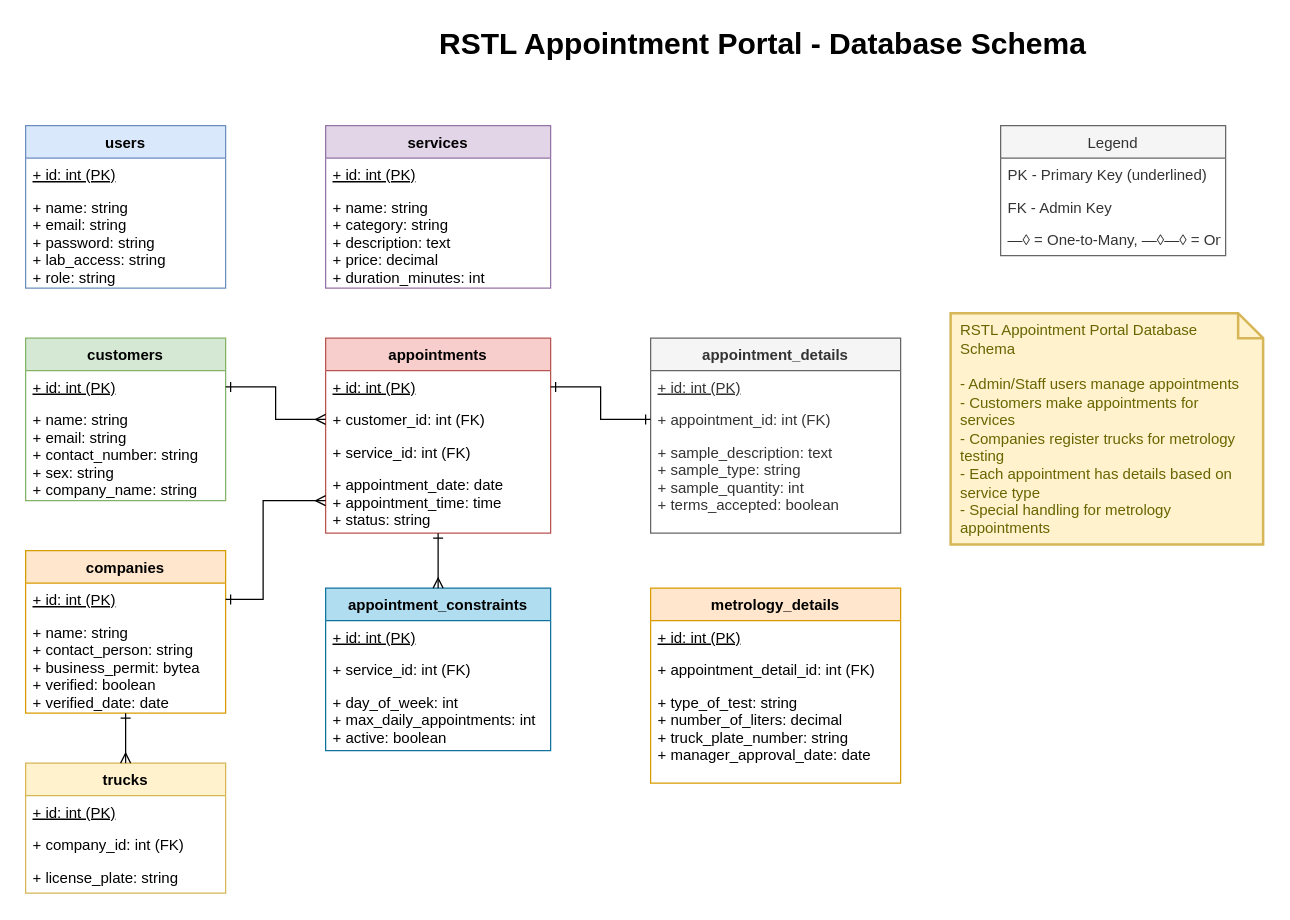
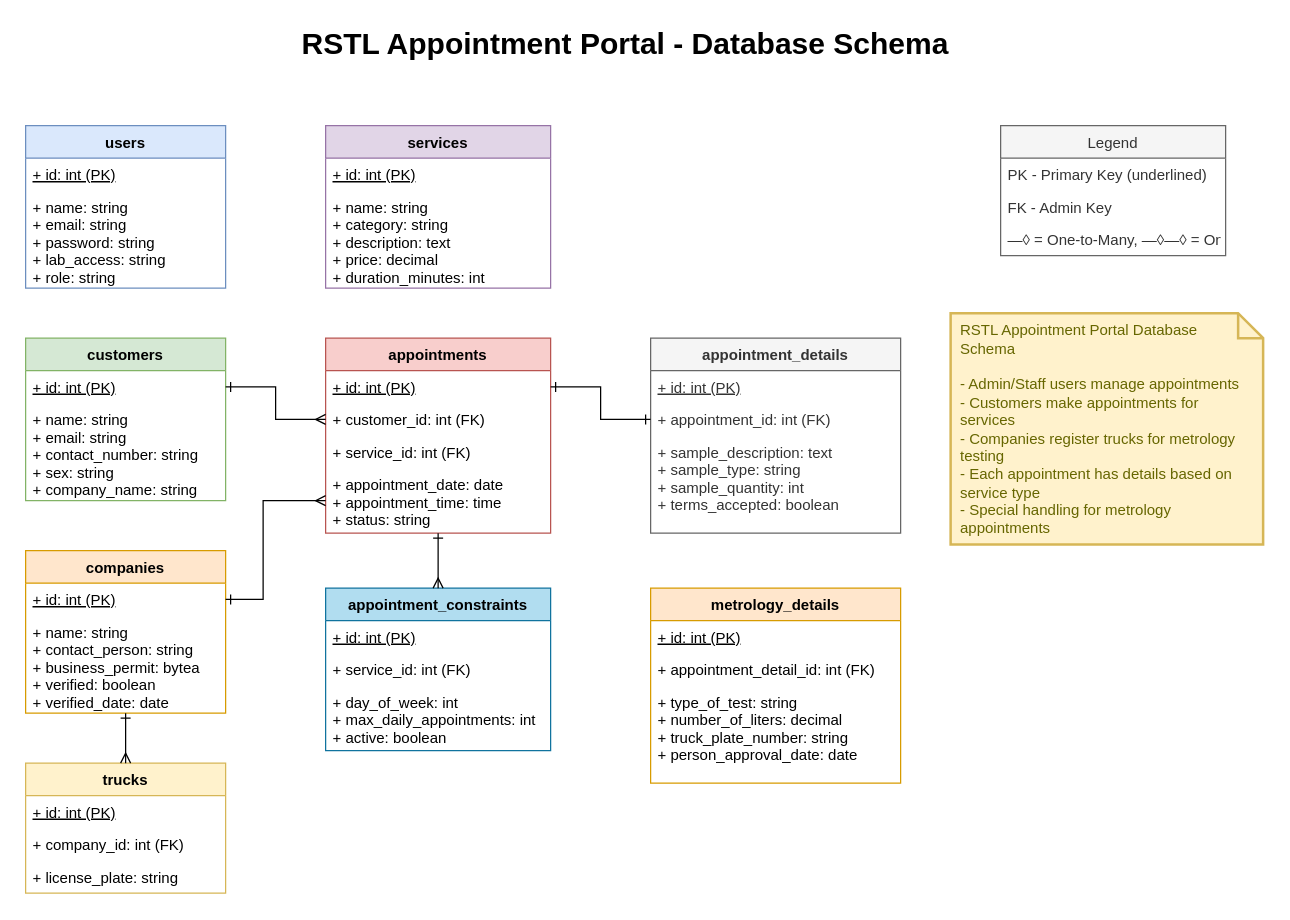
- <mxCell id="2" value="RSTL Appointment Portal - Database Schema" style="text;html=1;strokeColor=none;fillColor=none;align=center;verticalAlign=middle;whiteSpace=wrap;rounded=0;fontSize=24;fontStyle=1" vertex="1" parent="1"><mxGeometry x="270" y="20" width="680" height="30" as="geometry" /></mxCell>
+ <mxCell id="2" value="RSTL Appointment Portal - Database Schema" style="text;html=1;strokeColor=none;fillColor=none;align=center;verticalAlign=middle;whiteSpace=wrap;rounded=0;fontSize=24;fontStyle=1" vertex="1" parent="1"><mxGeometry x="160" y="20" width="680" height="30" as="geometry" /></mxCell>
- <mxCell id="31" value="+ type_of_test: string&#10;+ number_of_liters: decimal&#10;+ truck_plate_number: string&#10;+ manager_approval_date: date" style="text;strokeColor=none;fillColor=none;align=left;verticalAlign=top;spacingLeft=4;spacingRight=4;overflow=hidden;rotatable=0;points=[[0,0.5],[1,0.5]];portConstraint=eastwest;" vertex="1" parent="28"><mxGeometry y="78" width="200" height="78" as="geometry" /></mxCell>
+ <mxCell id="31" value="+ type_of_test: string&#10;+ number_of_liters: decimal&#10;+ truck_plate_number: string&#10;+ person_approval_date: date" style="text;strokeColor=none;fillColor=none;align=left;verticalAlign=top;spacingLeft=4;spacingRight=4;overflow=hidden;rotatable=0;points=[[0,0.5],[1,0.5]];portConstraint=eastwest;" vertex="1" parent="28"><mxGeometry y="78" width="200" height="78" as="geometry" /></mxCell>
